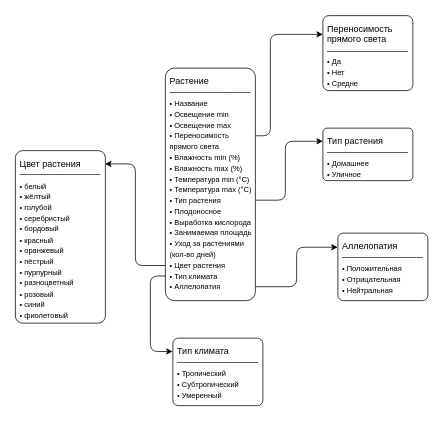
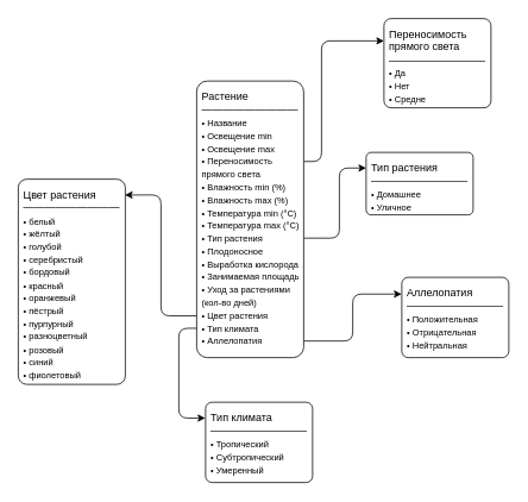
- <mxCell id="9" value="&lt;font style=&quot;&quot;&gt;&lt;font style=&quot;font-size: 12px;&quot;&gt;Тип растения&lt;/font&gt;&lt;br&gt;&lt;span style=&quot;font-size: 12px;&quot;&gt;—————————&lt;br&gt;&lt;/span&gt;&lt;span style=&quot;font-size: 10px;&quot;&gt;• Домашнее&lt;br&gt;• Уличное&lt;/span&gt;&lt;br&gt;&lt;/font&gt;" style="rounded=1;whiteSpace=wrap;html=1;align=left;spacing=6;arcSize=8;verticalAlign=top;" vertex="1" parent="1"><mxGeometry x="430" y="170" width="120" height="70" as="geometry" /></mxCell>
+ <mxCell id="9" value="&lt;font style=&quot;&quot;&gt;&lt;font style=&quot;font-size: 12px;&quot;&gt;Тип растения&lt;/font&gt;&lt;br&gt;&lt;span style=&quot;font-size: 12px;&quot;&gt;—————————&lt;br&gt;&lt;/span&gt;&lt;span style=&quot;font-size: 10px;&quot;&gt;• Домашнее&lt;br&gt;• Уличное&lt;/span&gt;&lt;br&gt;&lt;/font&gt;" style="rounded=1;whiteSpace=wrap;html=1;align=left;spacing=6;arcSize=8;verticalAlign=top;" vertex="1" parent="1"><mxGeometry x="410" y="170" width="120" height="70" as="geometry" /></mxCell>
